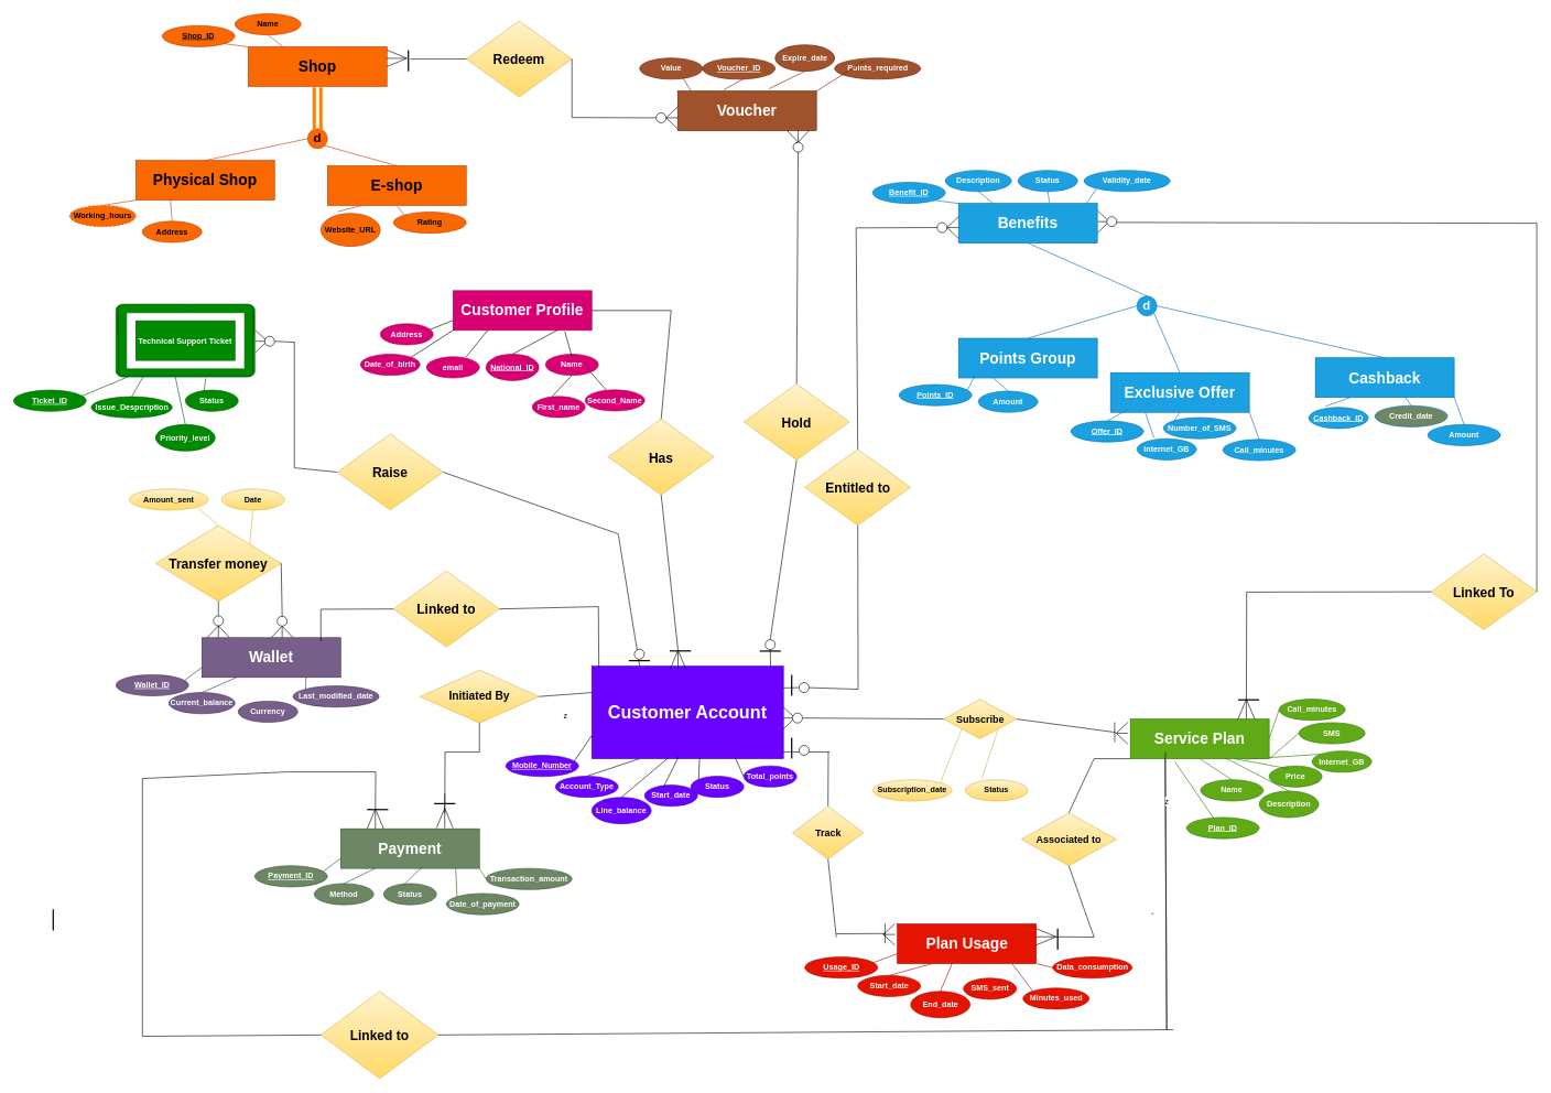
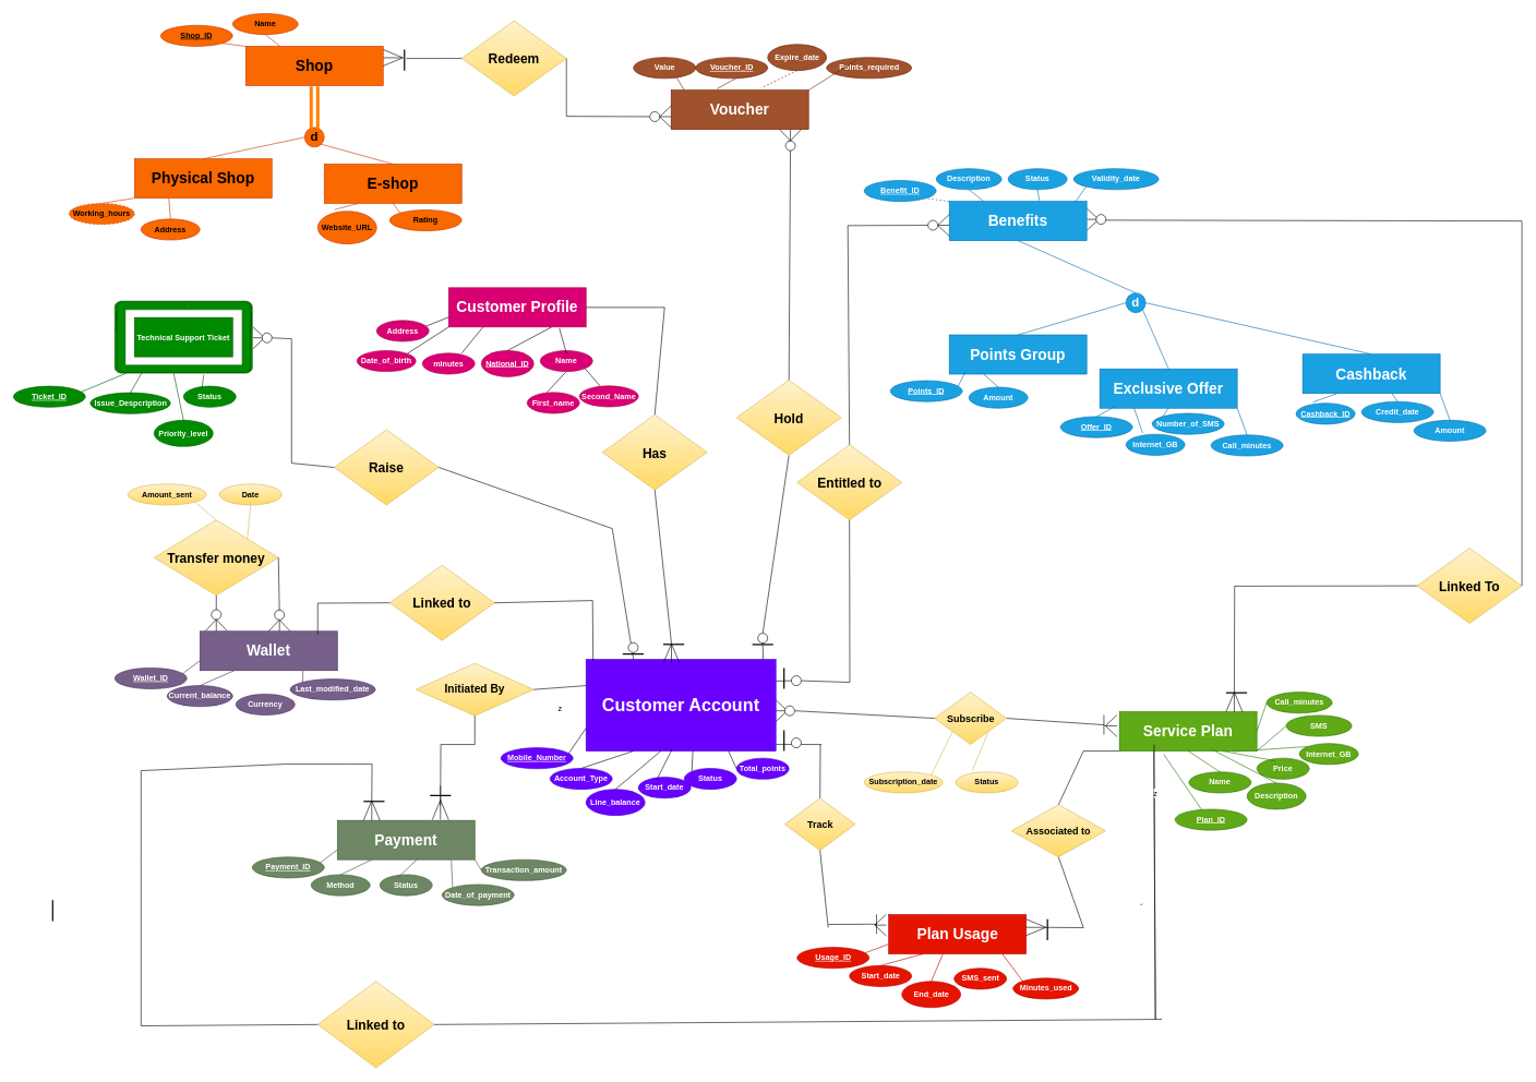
- <mxCell id="118" value="" style="endArrow=none;html=1;rounded=0;entryX=0.657;entryY=-0.056;entryDx=0;entryDy=0;exitX=0.5;exitY=1;exitDx=0;exitDy=0;entryPerimeter=0;fillColor=#a0522d;strokeColor=#6D1F00;" parent="1" source="113" target="112" edge="1"><mxGeometry width="50" height="50" relative="1" as="geometry"><mxPoint x="1035" y="267" as="sourcePoint" /><mxPoint x="1085" y="217" as="targetPoint" /></mxGeometry></mxCell>
+ <mxCell id="118" value="" style="endArrow=none;html=1;rounded=0;entryX=0.657;entryY=-0.056;entryDx=0;entryDy=0;exitX=0.5;exitY=1;exitDx=0;exitDy=0;entryPerimeter=0;fillColor=#a0522d;strokeColor=#6D1F00;dashed=1;" parent="1" source="113" target="112" edge="1"><mxGeometry width="50" height="50" relative="1" as="geometry"><mxPoint x="1035" y="267" as="sourcePoint" /><mxPoint x="1085" y="217" as="targetPoint" /></mxGeometry></mxCell>
- <mxCell id="82" value="" style="endArrow=none;html=1;rounded=0;entryX=1;entryY=1;entryDx=0;entryDy=0;exitX=0;exitY=0;exitDx=0;exitDy=0;fillColor=#1ba1e2;strokeColor=#006EAF;" parent="1" source="77" target="79" edge="1"><mxGeometry width="50" height="50" relative="1" as="geometry"><mxPoint x="1530" y="507" as="sourcePoint" /><mxPoint x="1580" y="457" as="targetPoint" /></mxGeometry></mxCell>
+ <mxCell id="82" value="" style="endArrow=none;html=1;rounded=0;entryX=1;entryY=1;entryDx=0;entryDy=0;exitX=0;exitY=0;exitDx=0;exitDy=0;fillColor=#1ba1e2;strokeColor=#006EAF;dashed=1;" parent="1" source="77" target="79" edge="1"><mxGeometry width="50" height="50" relative="1" as="geometry"><mxPoint x="1530" y="507" as="sourcePoint" /><mxPoint x="1580" y="457" as="targetPoint" /></mxGeometry></mxCell>
- <mxCell id="13" value="email" style="ellipse;whiteSpace=wrap;html=1;fontStyle=1;fillColor=#d80073;fontColor=#ffffff;strokeColor=#A50040;" parent="1" vertex="1"><mxGeometry x="645" y="539" width="80" height="32" as="geometry" /></mxCell>
+ <mxCell id="13" value="minutes" style="ellipse;whiteSpace=wrap;html=1;fontStyle=1;fillColor=#d80073;fontColor=#ffffff;strokeColor=#A50040;" parent="1" vertex="1"><mxGeometry x="645" y="539" width="80" height="32" as="geometry" /></mxCell>
- <mxCell id="108" value="Credit_date" style="ellipse;whiteSpace=wrap;html=1;fontStyle=1;fillColor=#6d8764;strokeColor=#006EAF;fontColor=#ffffff;" parent="1" vertex="1"><mxGeometry x="2080" y="613" width="110" height="32" as="geometry" /></mxCell>
+ <mxCell id="108" value="Credit_date" style="ellipse;whiteSpace=wrap;html=1;fontStyle=1;fillColor=#1ba1e2;strokeColor=#006EAF;fontColor=#ffffff;" parent="1" vertex="1"><mxGeometry x="2080" y="613" width="110" height="32" as="geometry" /></mxCell>
- <mxCell id="154" value="Subscribe" style="rhombus;whiteSpace=wrap;html=1;fontStyle=1;fontSize=15;fillColor=#fff2cc;strokeColor=#d6b656;gradientColor=#ffd966;" parent="1" vertex="1"><mxGeometry x="1427.5" y="1057" width="110" height="60" as="geometry" /></mxCell>
+ <mxCell id="154" value="Subscribe" style="rhombus;whiteSpace=wrap;html=1;fontStyle=1;fontSize=15;fillColor=#fff2cc;strokeColor=#d6b656;gradientColor=#ffd966;" parent="1" vertex="1"><mxGeometry x="1427.5" y="1057" width="110" height="80" as="geometry" /></mxCell>
- <mxCell id="56" value="" style="endArrow=none;html=1;rounded=0;exitX=1;exitY=1;exitDx=0;exitDy=0;entryX=0;entryY=0.5;entryDx=0;entryDy=0;fillColor=#e51400;strokeColor=#B20000;" parent="1" source="46" target="55" edge="1"><mxGeometry width="50" height="50" relative="1" as="geometry"><mxPoint x="1617.5" y="1387" as="sourcePoint" /><mxPoint x="1577.5" y="1473" as="targetPoint" /></mxGeometry></mxCell>
- <mxCell id="55" value="Data_consumption" style="ellipse;whiteSpace=wrap;html=1;fontStyle=1;fillColor=#e51400;fontColor=#ffffff;strokeColor=#B20000;" parent="1" vertex="1"><mxGeometry x="1592.5" y="1447" width="120" height="32" as="geometry" /></mxCell>
